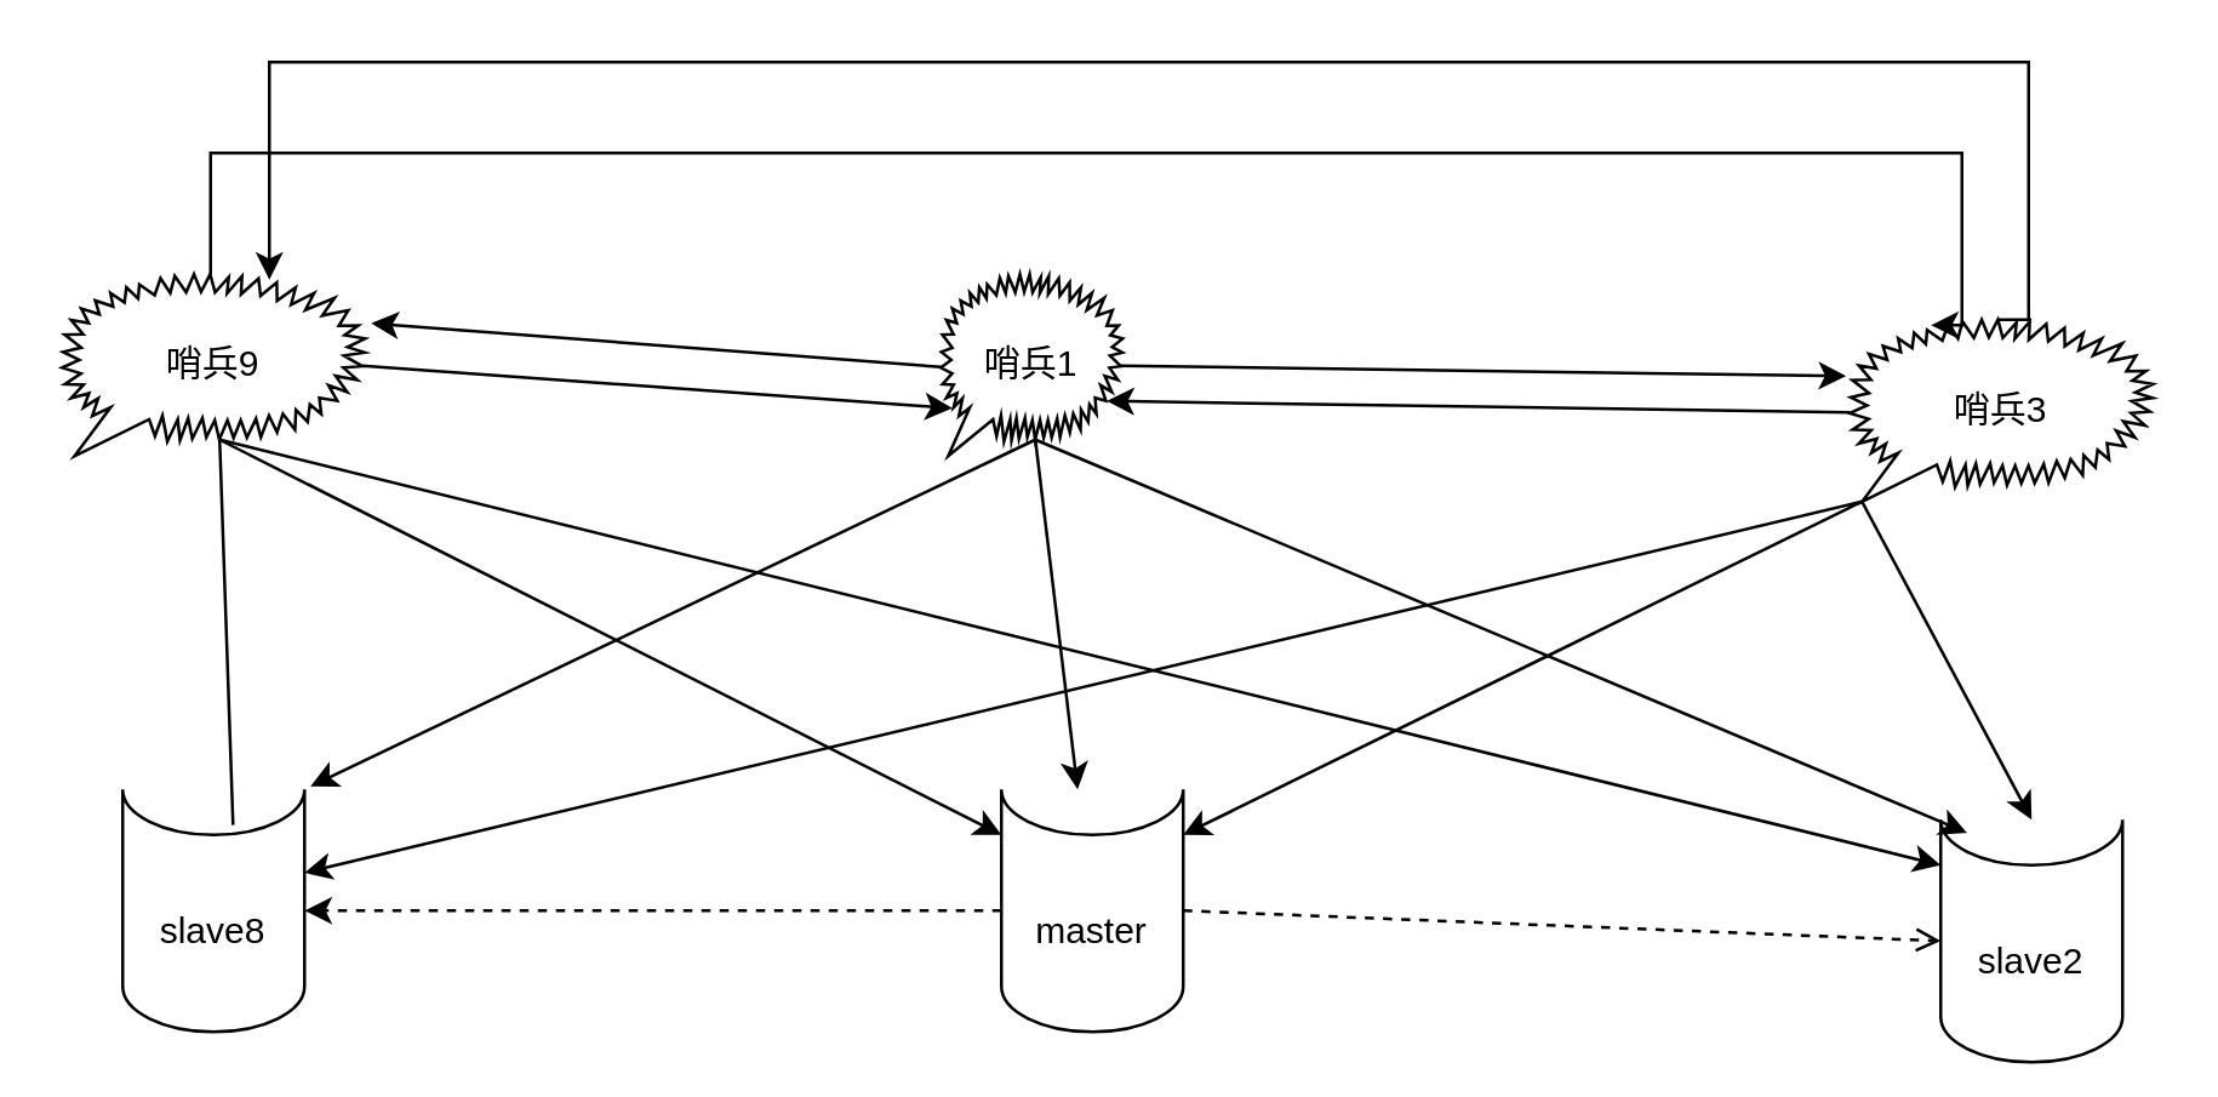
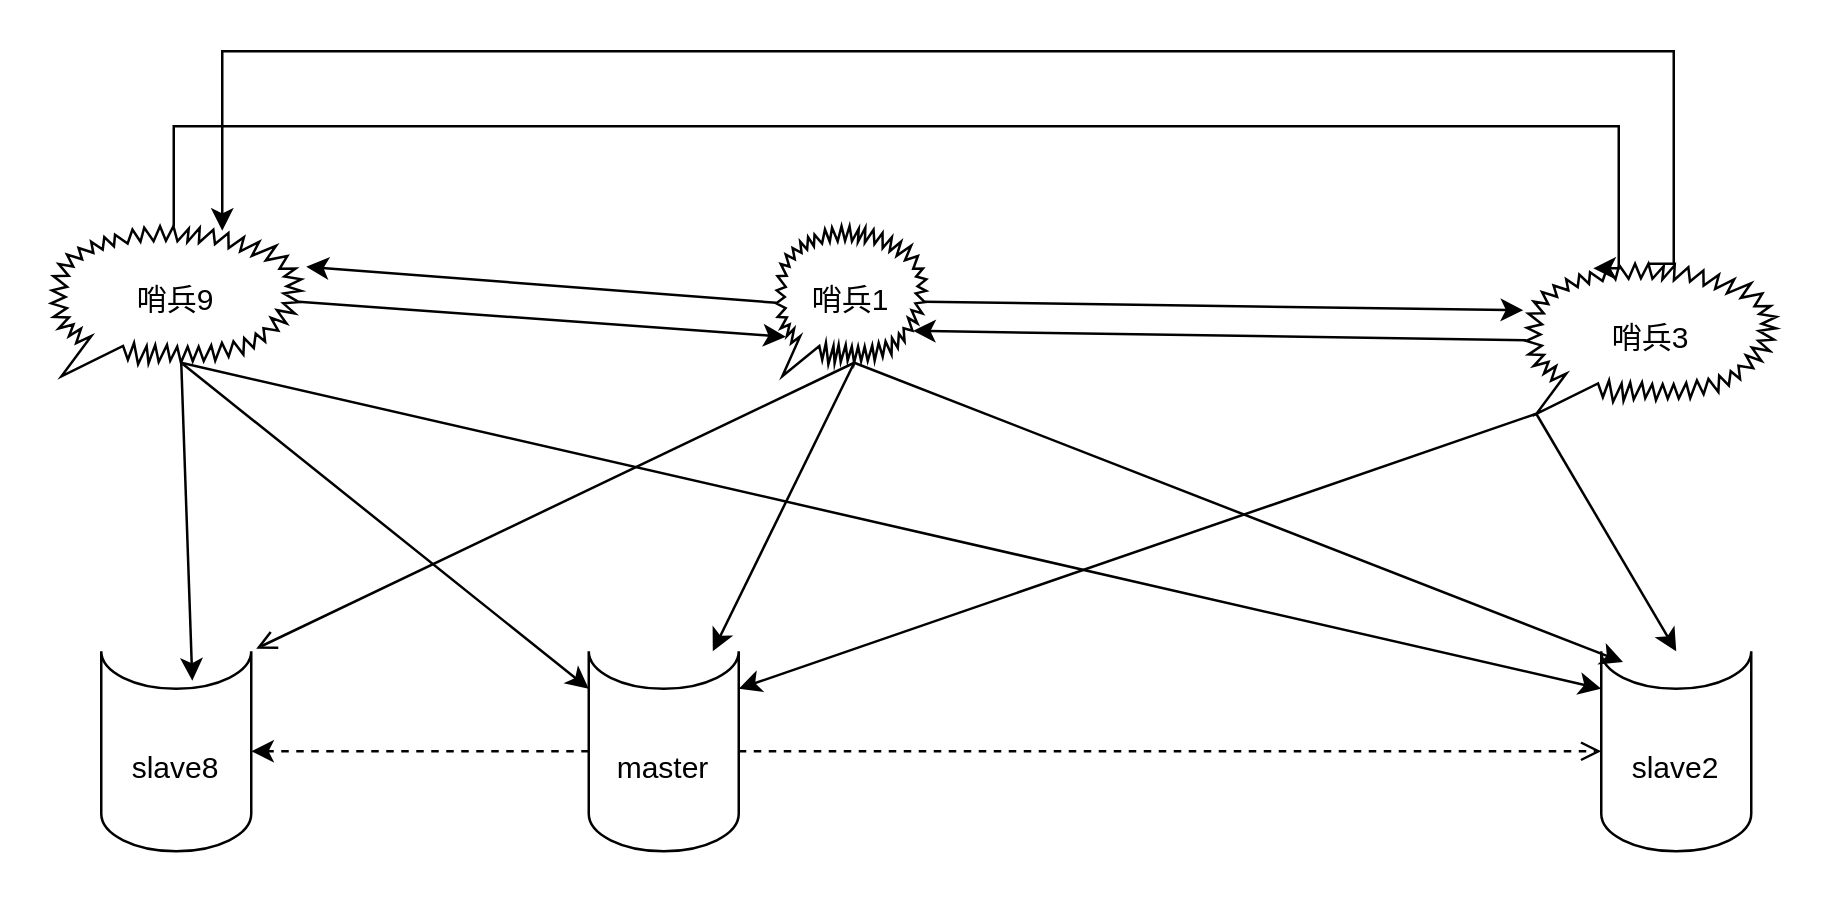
- <mxCell id="13" style="edgeStyle=none;rounded=0;orthogonalLoop=1;jettySize=auto;html=1;exitX=0.04;exitY=1;exitDx=0;exitDy=0;exitPerimeter=0;entryX=1;entryY=0;entryDx=0;entryDy=27.5;entryPerimeter=0;" edge="1" parent="1" source="18" target="5"><mxGeometry relative="1" as="geometry" /></mxCell>
- <mxCell id="7" style="rounded=0;orthogonalLoop=1;jettySize=auto;html=1;exitX=0.52;exitY=0.91;exitDx=0;exitDy=0;exitPerimeter=0;entryX=1.033;entryY=-0.013;entryDx=0;entryDy=0;entryPerimeter=0;" edge="1" parent="1" source="12" target="5"><mxGeometry relative="1" as="geometry" /></mxCell>
+ <mxCell id="7" style="rounded=0;orthogonalLoop=1;jettySize=auto;html=1;exitX=0.52;exitY=0.91;exitDx=0;exitDy=0;exitPerimeter=0;entryX=1.033;entryY=-0.013;entryDx=0;entryDy=0;entryPerimeter=0;endArrow=open;" edge="1" parent="1" source="12" target="5"><mxGeometry relative="1" as="geometry" /></mxCell>
- <mxCell id="19" style="edgeStyle=none;rounded=0;orthogonalLoop=1;jettySize=auto;html=1;exitX=0.52;exitY=0.91;exitDx=0;exitDy=0;exitPerimeter=0;entryX=0.607;entryY=0.147;entryDx=0;entryDy=0;entryPerimeter=0;endArrow=none;" edge="1" parent="1" source="24" target="5"><mxGeometry relative="1" as="geometry" /></mxCell>
+ <mxCell id="19" style="edgeStyle=none;rounded=0;orthogonalLoop=1;jettySize=auto;html=1;exitX=0.52;exitY=0.91;exitDx=0;exitDy=0;exitPerimeter=0;entryX=0.607;entryY=0.147;entryDx=0;entryDy=0;entryPerimeter=0;" edge="1" parent="1" source="24" target="5"><mxGeometry relative="1" as="geometry" /></mxCell>
- <mxCell id="4" value="master" style="shape=cylinder3;whiteSpace=wrap;html=1;boundedLbl=1;backgroundOutline=1;size=15;lid=0;" vertex="1" parent="1"><mxGeometry x="330" y="260" width="60" height="80" as="geometry" /></mxCell>
+ <mxCell id="4" value="master" style="shape=cylinder3;whiteSpace=wrap;html=1;boundedLbl=1;backgroundOutline=1;size=15;lid=0;" vertex="1" parent="1"><mxGeometry x="235" y="260" width="60" height="80" as="geometry" /></mxCell>
- <mxCell id="6" value="slave2" style="shape=cylinder3;whiteSpace=wrap;html=1;boundedLbl=1;backgroundOutline=1;size=15;lid=0;" vertex="1" parent="1"><mxGeometry x="640" y="270" width="60" height="80" as="geometry" /></mxCell>
+ <mxCell id="6" value="slave2" style="shape=cylinder3;whiteSpace=wrap;html=1;boundedLbl=1;backgroundOutline=1;size=15;lid=0;" vertex="1" parent="1"><mxGeometry x="640" y="260" width="60" height="80" as="geometry" /></mxCell>
